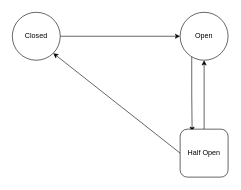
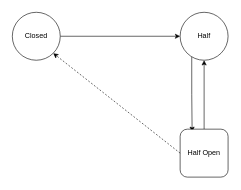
- <mxCell id="5" value="Open" style="ellipse;whiteSpace=wrap;html=1;aspect=fixed;" vertex="1" parent="1"><mxGeometry x="300" y="20" width="80" height="80" as="geometry" /></mxCell>
+ <mxCell id="5" value="Half" style="ellipse;whiteSpace=wrap;html=1;aspect=fixed;" vertex="1" parent="1"><mxGeometry x="300" y="20" width="80" height="80" as="geometry" /></mxCell>
- <mxCell id="8" value="" style="endArrow=classic;html=1;rounded=0;exitX=0;exitY=0.5;exitDx=0;exitDy=0;entryX=1;entryY=1;entryDx=0;entryDy=0;" edge="1" parent="1" source="7" target="3"><mxGeometry width="50" height="50" relative="1" as="geometry"><mxPoint x="150" y="160" as="sourcePoint" /><mxPoint x="200" y="110" as="targetPoint" /></mxGeometry></mxCell>
+ <mxCell id="8" value="" style="endArrow=classic;html=1;rounded=0;exitX=0;exitY=0.5;exitDx=0;exitDy=0;entryX=1;entryY=1;entryDx=0;entryDy=0;dashed=1;" edge="1" parent="1" source="7" target="3"><mxGeometry width="50" height="50" relative="1" as="geometry"><mxPoint x="150" y="160" as="sourcePoint" /><mxPoint x="200" y="110" as="targetPoint" /></mxGeometry></mxCell>
